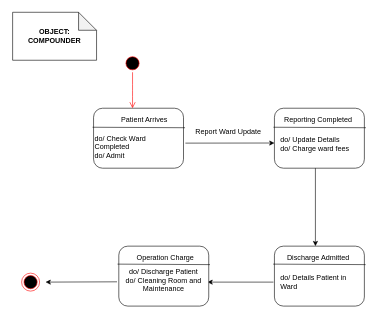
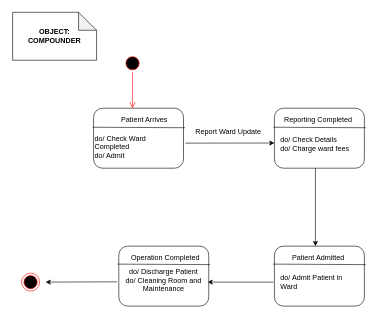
- <mxCell id="12" value="do/ Update Details&lt;br&gt;do/ Charge ward fees" style="text;html=1;strokeColor=none;fillColor=none;align=left;verticalAlign=middle;whiteSpace=wrap;rounded=0;" vertex="1" parent="1"><mxGeometry x="465" y="210" width="130" height="60" as="geometry" /></mxCell>
+ <mxCell id="12" value="do/ Check Details&lt;br&gt;do/ Charge ward fees" style="text;html=1;strokeColor=none;fillColor=none;align=left;verticalAlign=middle;whiteSpace=wrap;rounded=0;" vertex="1" parent="1"><mxGeometry x="465" y="210" width="130" height="60" as="geometry" /></mxCell>
- <mxCell id="21" value="Operation Charge" style="text;html=1;strokeColor=none;fillColor=none;align=center;verticalAlign=middle;whiteSpace=wrap;rounded=0;" vertex="1" parent="1"><mxGeometry x="215" y="420" width="120" height="20" as="geometry" /></mxCell>
+ <mxCell id="21" value="Operation Completed" style="text;html=1;strokeColor=none;fillColor=none;align=center;verticalAlign=middle;whiteSpace=wrap;rounded=0;" vertex="1" parent="1"><mxGeometry x="215" y="420" width="120" height="20" as="geometry" /></mxCell>
- <mxCell id="15" value="Discharge Admitted" style="text;html=1;strokeColor=none;fillColor=none;align=center;verticalAlign=middle;whiteSpace=wrap;rounded=0;" vertex="1" parent="1"><mxGeometry x="455" y="420" width="150" height="20" as="geometry" /></mxCell>
+ <mxCell id="15" value="Patient Admitted" style="text;html=1;strokeColor=none;fillColor=none;align=center;verticalAlign=middle;whiteSpace=wrap;rounded=0;" vertex="1" parent="1"><mxGeometry x="455" y="420" width="150" height="20" as="geometry" /></mxCell>
- <mxCell id="16" value="do/ Details Patient in Ward" style="text;html=1;strokeColor=none;fillColor=none;align=left;verticalAlign=middle;whiteSpace=wrap;rounded=0;" vertex="1" parent="1"><mxGeometry x="465" y="440" width="130" height="60" as="geometry" /></mxCell>
+ <mxCell id="16" value="do/ Admit Patient in Ward" style="text;html=1;strokeColor=none;fillColor=none;align=left;verticalAlign=middle;whiteSpace=wrap;rounded=0;" vertex="1" parent="1"><mxGeometry x="465" y="440" width="130" height="60" as="geometry" /></mxCell>
